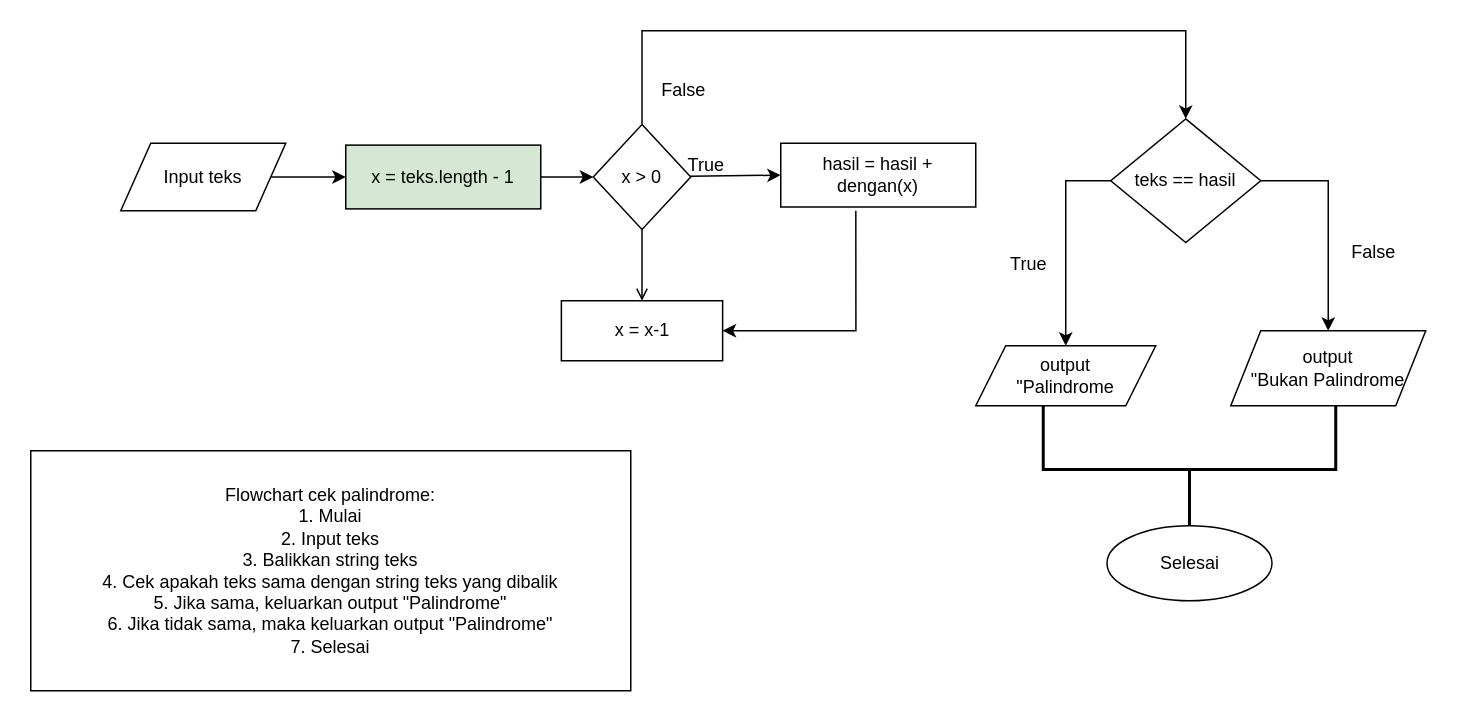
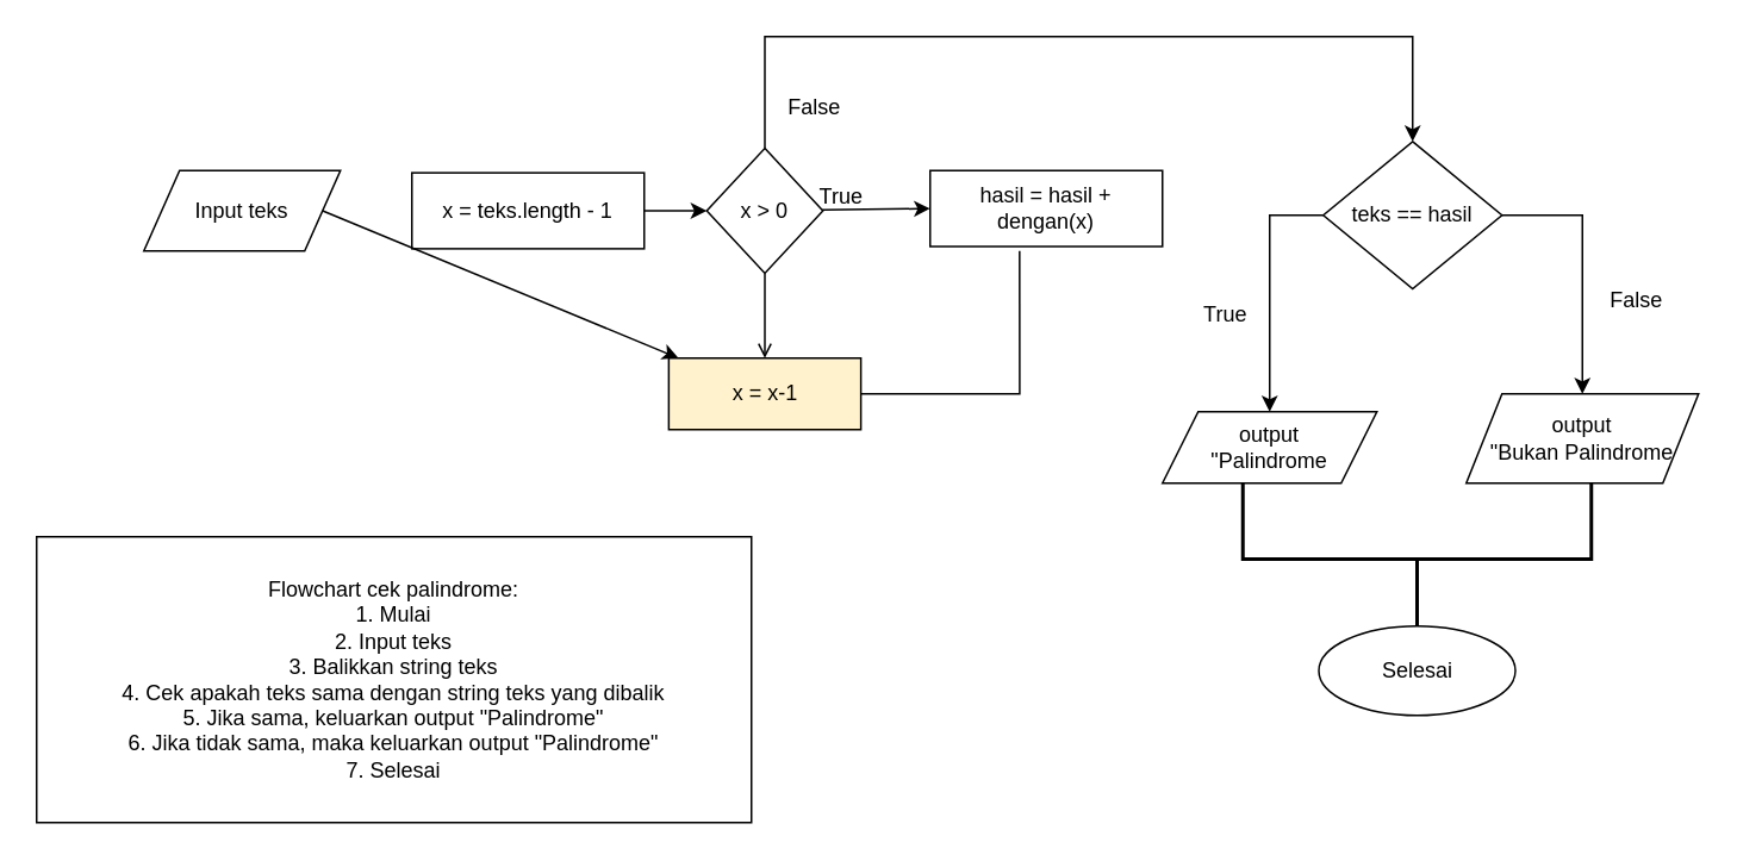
- <mxCell id="4" value="" style="endArrow=classic;html=1;rounded=0;exitX=1;exitY=0.5;exitDx=0;exitDy=0;entryX=0;entryY=0.5;entryDx=0;entryDy=0;" edge="1" parent="1" source="2" target="3"><mxGeometry width="50" height="50" relative="1" as="geometry"><mxPoint x="350" y="300" as="sourcePoint" /><mxPoint x="400" y="250" as="targetPoint" /></mxGeometry></mxCell>
+ <mxCell id="4" value="" style="endArrow=classic;html=1;rounded=0;exitX=1;exitY=0.5;exitDx=0;exitDy=0;" edge="1" parent="1" source="2" target="9"><mxGeometry width="50" height="50" relative="1" as="geometry"><mxPoint x="350" y="300" as="sourcePoint" /><mxPoint x="400" y="250" as="targetPoint" /></mxGeometry></mxCell>
- <mxCell id="3" value="x = teks.length - 1" style="rounded=0;whiteSpace=wrap;html=1;fillColor=#d5e8d4;" vertex="1" parent="1"><mxGeometry x="230" y="96.25" width="130" height="42.5" as="geometry" /></mxCell>
+ <mxCell id="3" value="x = teks.length - 1" style="rounded=0;whiteSpace=wrap;html=1;" vertex="1" parent="1"><mxGeometry x="230" y="96.25" width="130" height="42.5" as="geometry" /></mxCell>
- <mxCell id="9" value="x = x-1" style="rounded=0;whiteSpace=wrap;html=1;" vertex="1" parent="1"><mxGeometry x="373.75" y="200" width="107.5" height="40" as="geometry" /></mxCell>
+ <mxCell id="9" value="x = x-1" style="rounded=0;whiteSpace=wrap;html=1;fillColor=#fff2cc;" vertex="1" parent="1"><mxGeometry x="373.75" y="200" width="107.5" height="40" as="geometry" /></mxCell>
- <mxCell id="11" value="" style="edgeStyle=segmentEdgeStyle;endArrow=classic;html=1;rounded=0;exitX=0.385;exitY=1.059;exitDx=0;exitDy=0;exitPerimeter=0;entryX=1;entryY=0.5;entryDx=0;entryDy=0;" edge="1" parent="1" source="7" target="9"><mxGeometry width="50" height="50" relative="1" as="geometry"><mxPoint x="350" y="230" as="sourcePoint" /><mxPoint x="400" y="180" as="targetPoint" /><Array as="points"><mxPoint x="570" y="220" /></Array></mxGeometry></mxCell>
+ <mxCell id="11" value="" style="edgeStyle=segmentEdgeStyle;endArrow=none;html=1;rounded=0;exitX=0.385;exitY=1.059;exitDx=0;exitDy=0;exitPerimeter=0;entryX=1;entryY=0.5;entryDx=0;entryDy=0;" edge="1" parent="1" source="7" target="9"><mxGeometry width="50" height="50" relative="1" as="geometry"><mxPoint x="350" y="230" as="sourcePoint" /><mxPoint x="400" y="180" as="targetPoint" /><Array as="points"><mxPoint x="570" y="220" /></Array></mxGeometry></mxCell>
